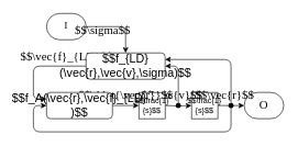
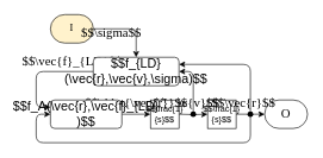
- <mxCell id="3" value="&lt;font face=&quot;Times New Roman&quot; style=&quot;font-size: 14px&quot;&gt;I&lt;/font&gt;" style="rounded=1;whiteSpace=wrap;html=1;arcSize=50;" parent="1" vertex="1"><mxGeometry x="70" y="20" width="60" height="40" as="geometry" /></mxCell>
+ <mxCell id="3" value="&lt;font face=&quot;Times New Roman&quot; style=&quot;font-size: 14px&quot;&gt;I&lt;/font&gt;" style="rounded=1;whiteSpace=wrap;html=1;arcSize=50;fillColor=#fff2cc;" parent="1" vertex="1"><mxGeometry x="70" y="20" width="60" height="40" as="geometry" /></mxCell>
